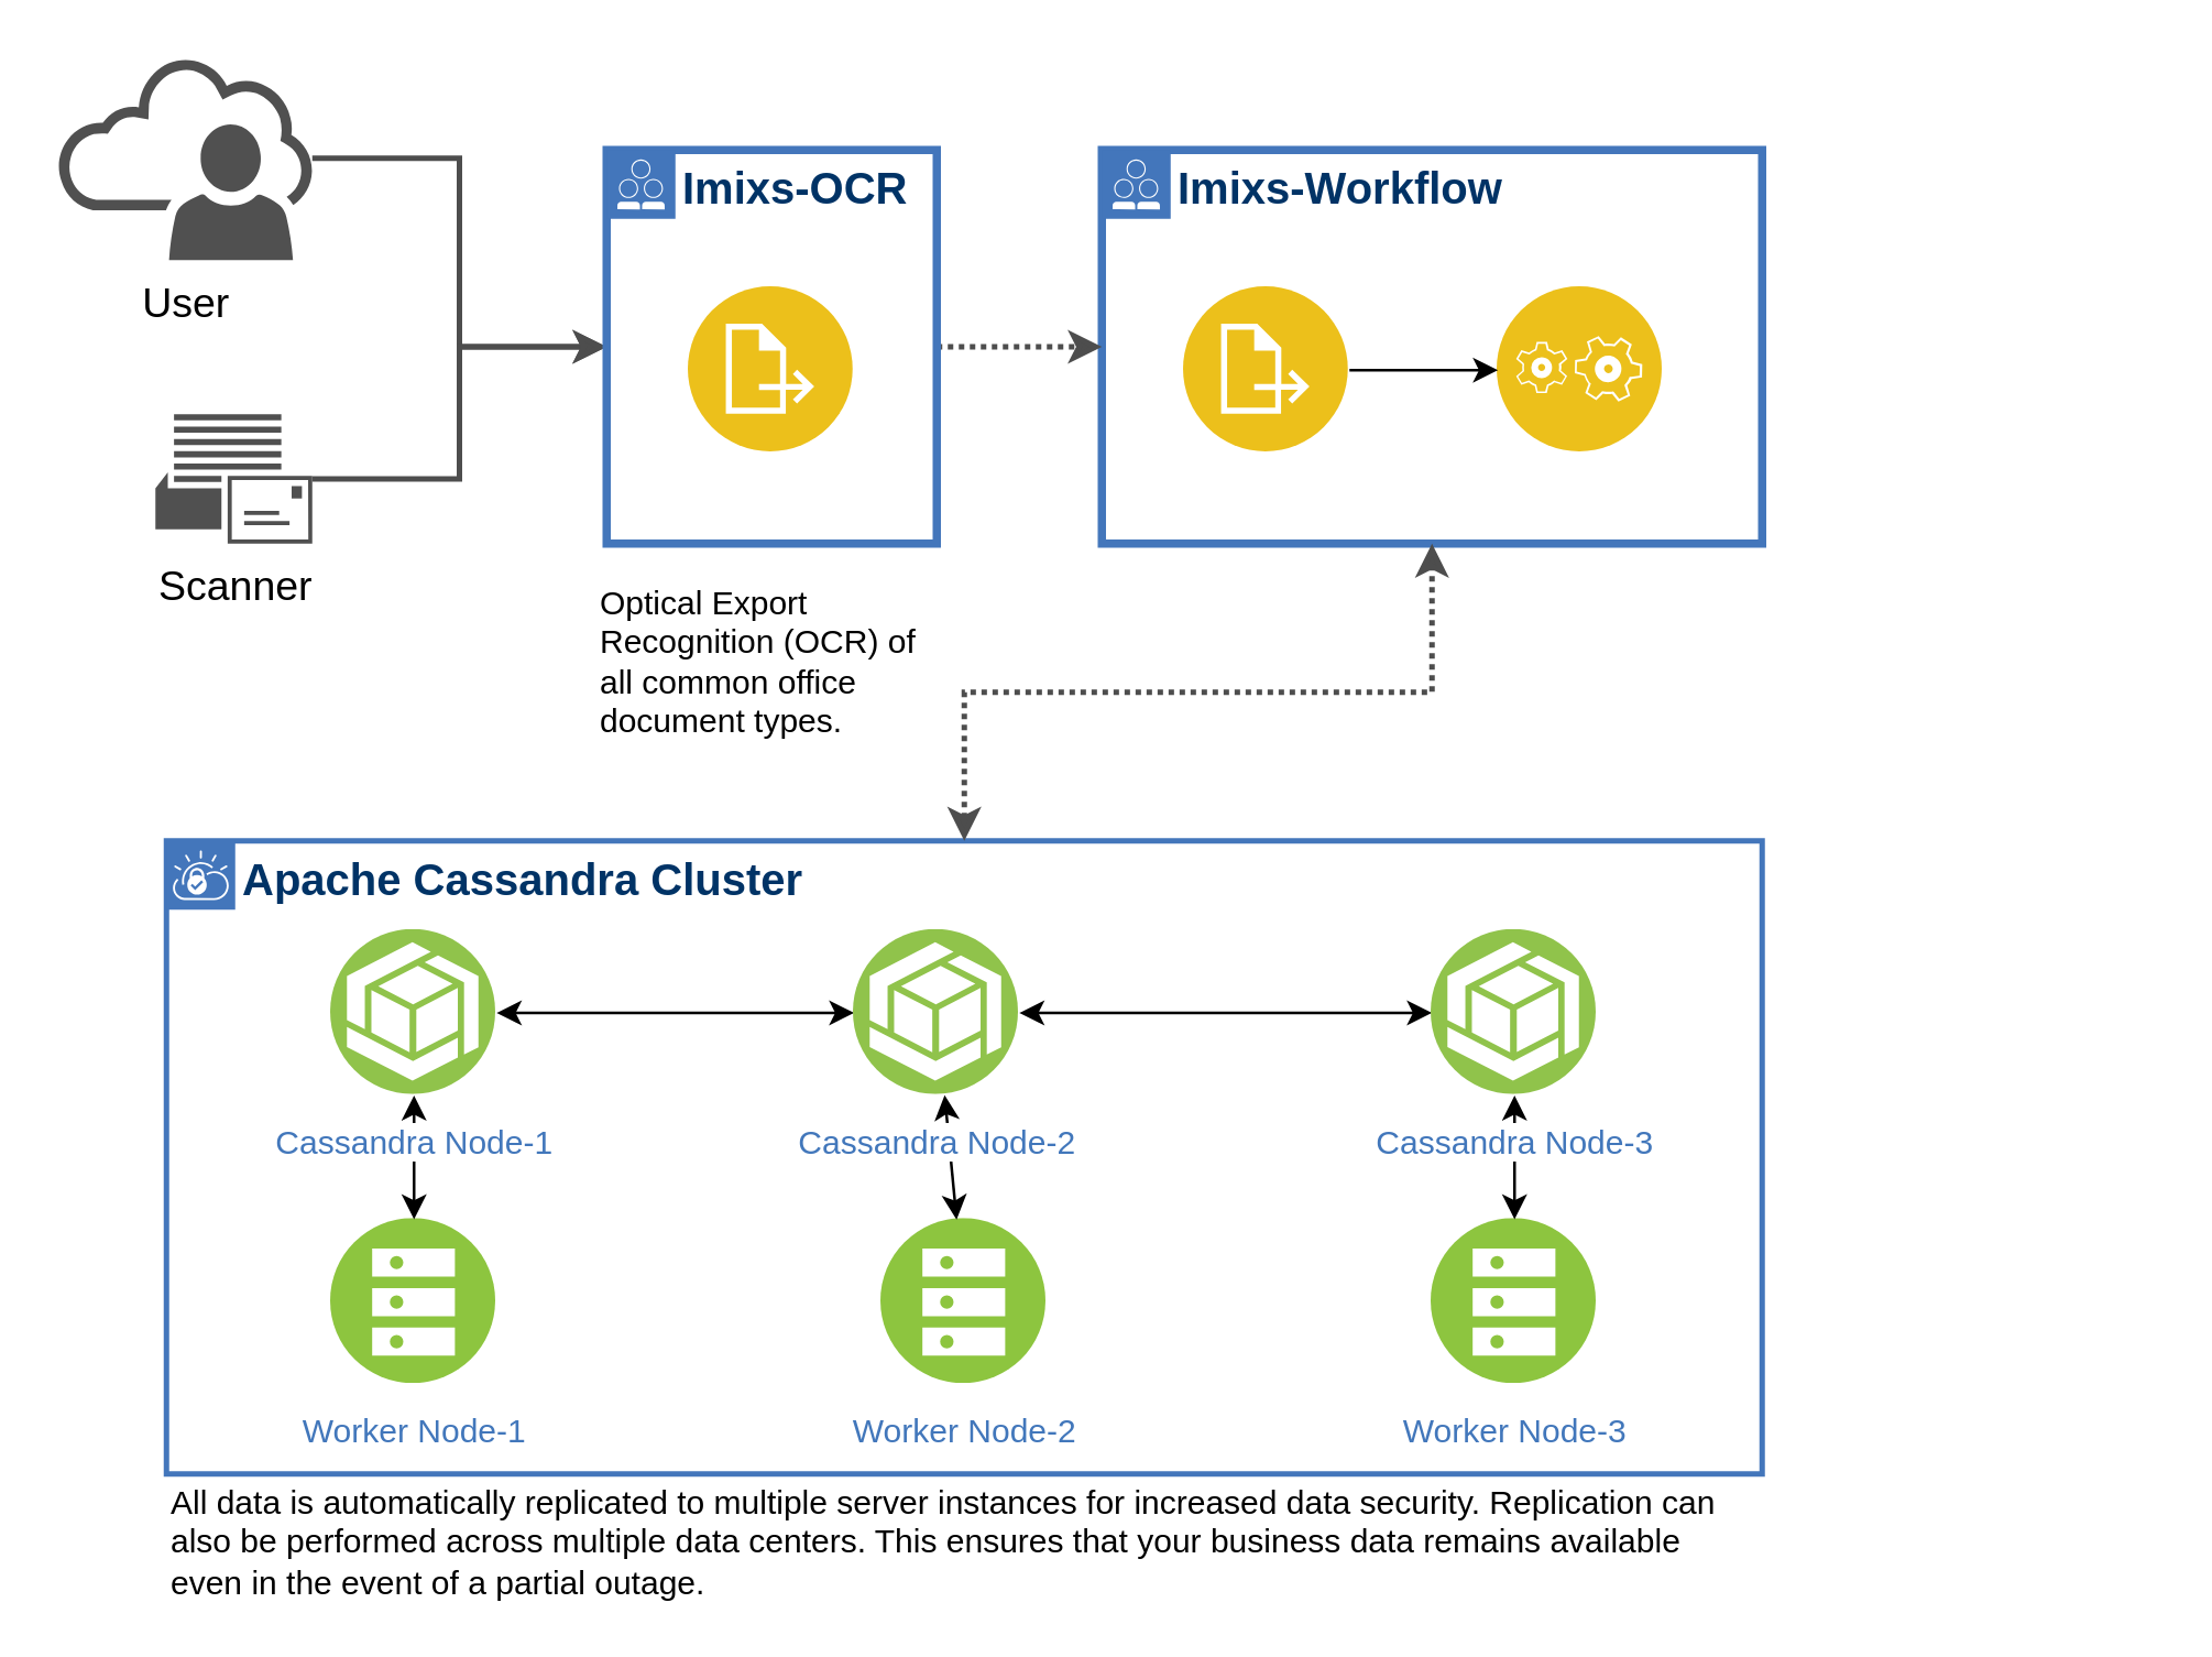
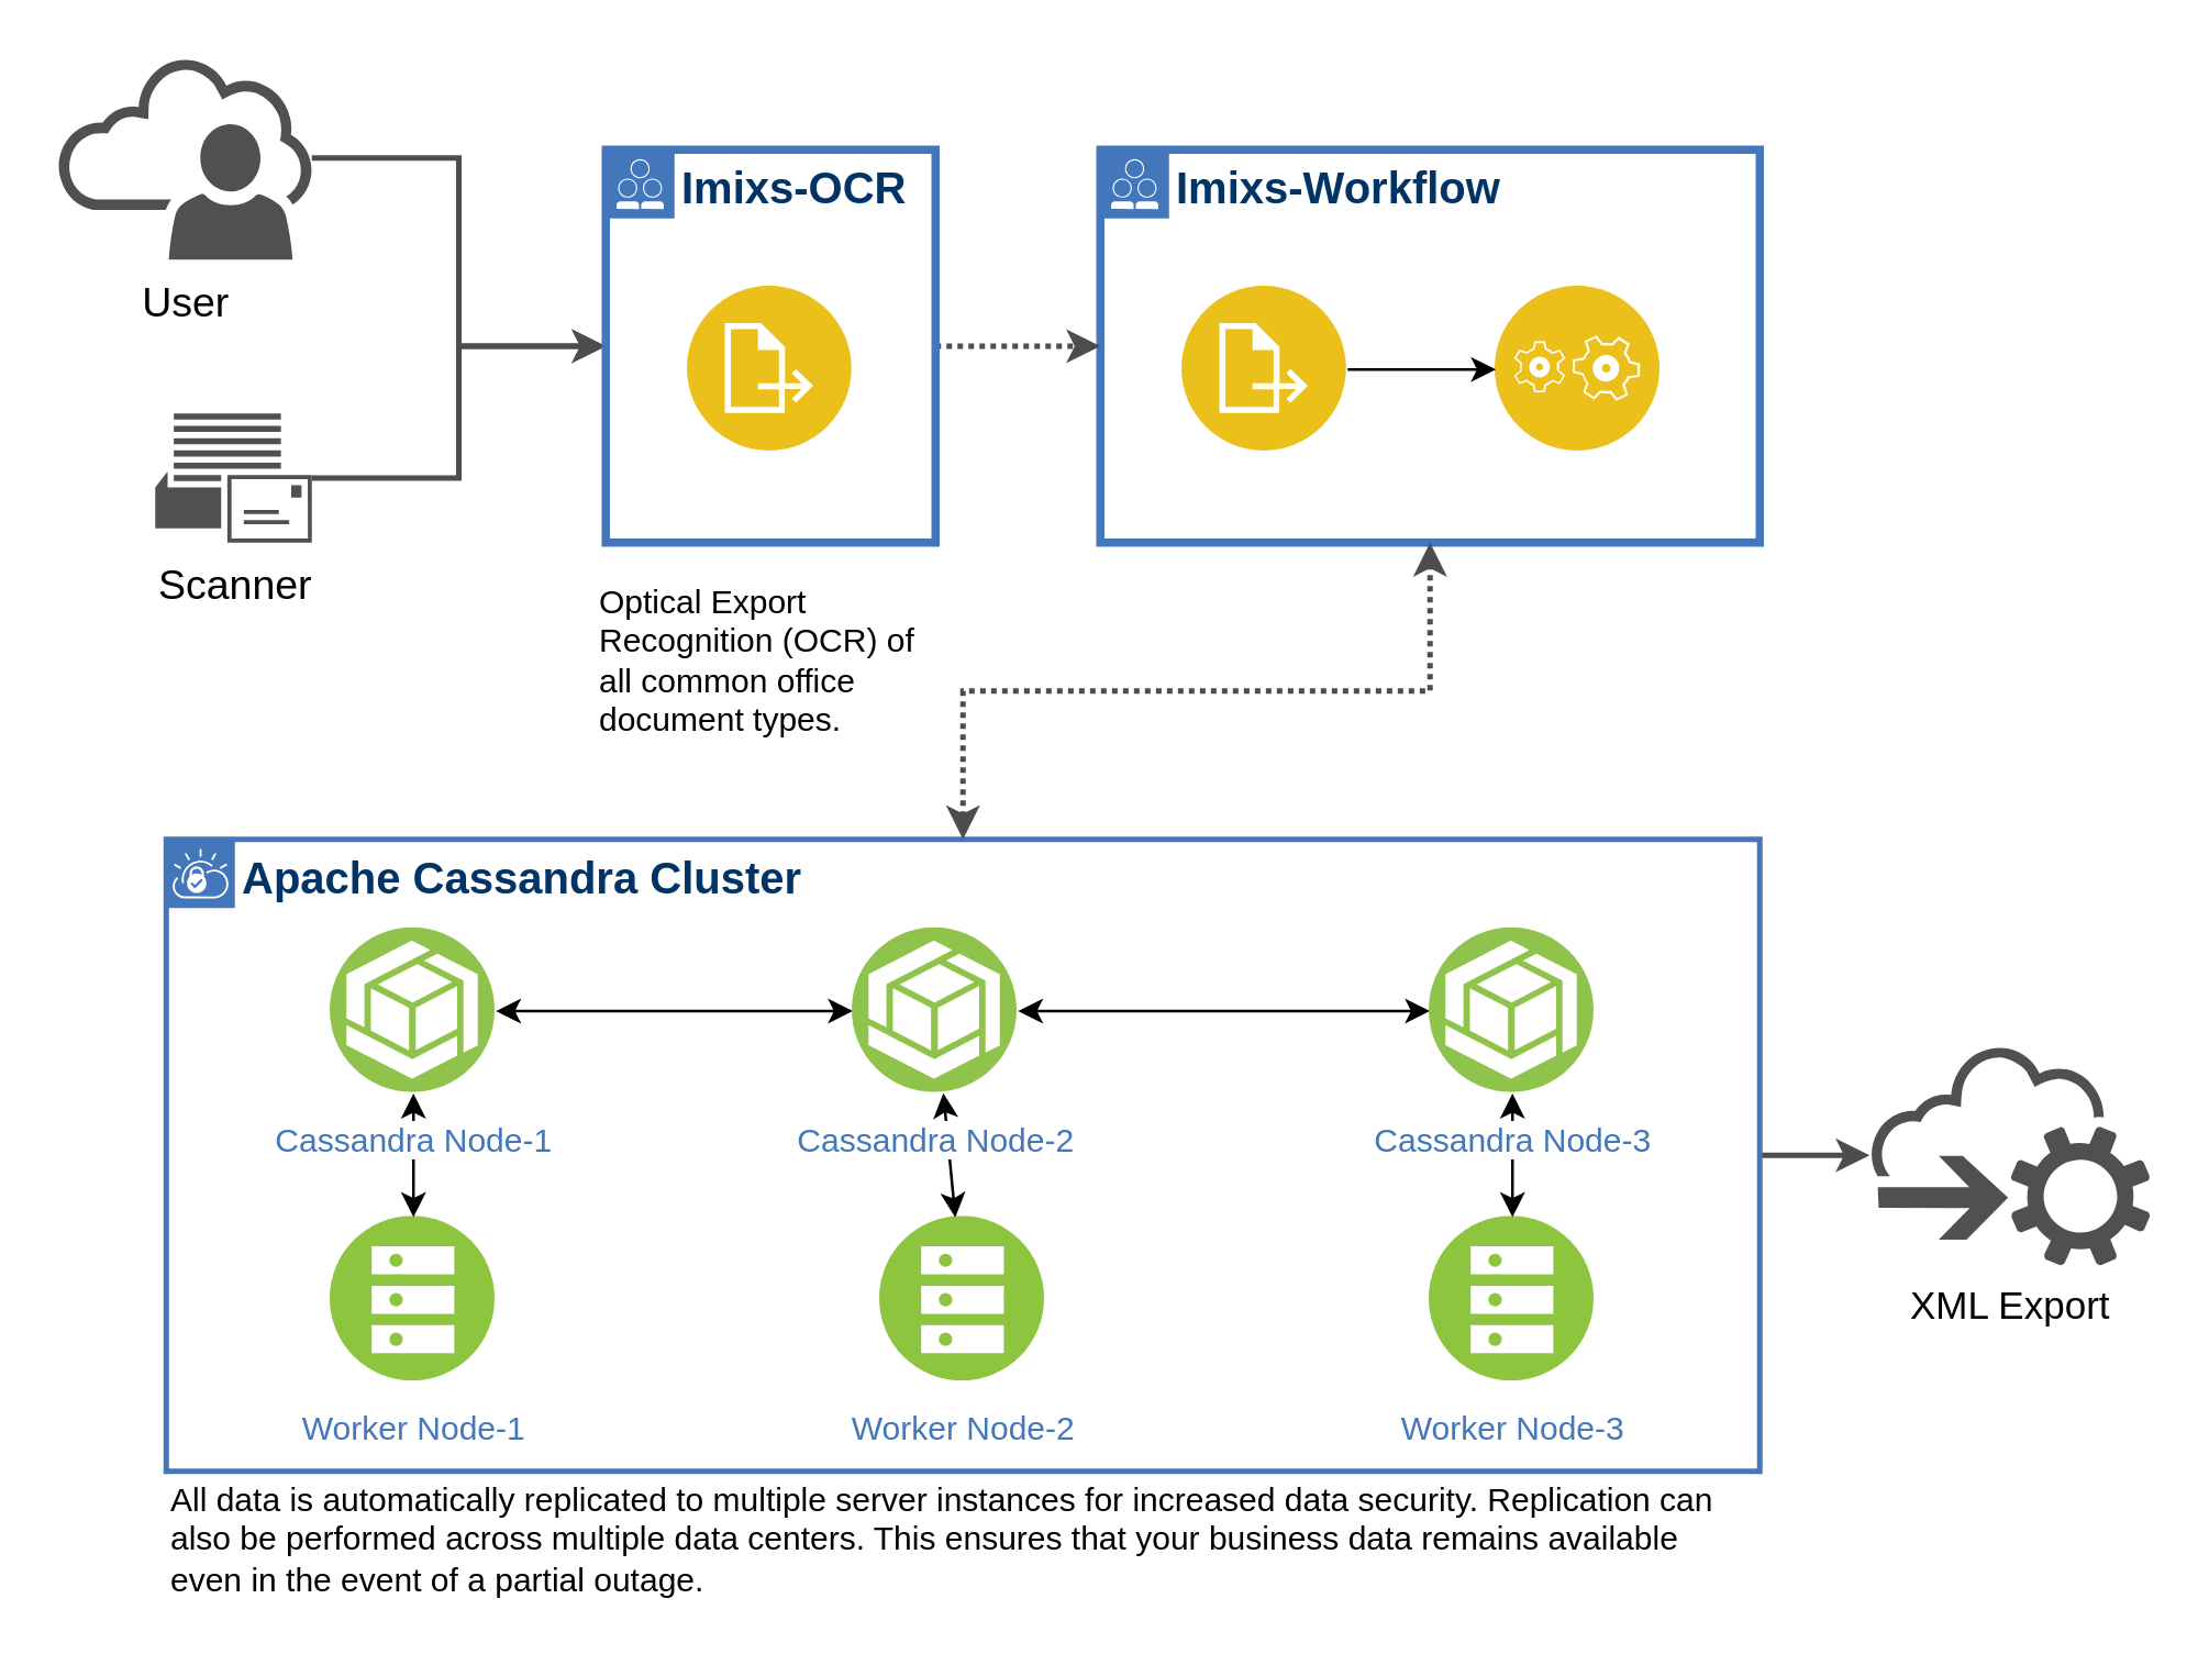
+ <mxCell id="6" style="edgeStyle=orthogonalEdgeStyle;rounded=0;orthogonalLoop=1;jettySize=auto;html=1;strokeColor=#4D4D4D;strokeWidth=2;fontSize=14;fontColor=#000000;" edge="1" parent="1" source="7" target="27"><mxGeometry relative="1" as="geometry" /></mxCell>
+ <mxCell id="27" value="XML Export" style="pointerEvents=1;shadow=0;dashed=0;html=1;strokeColor=none;fillColor=#505050;labelPosition=center;verticalLabelPosition=bottom;outlineConnect=0;verticalAlign=top;align=center;shape=mxgraph.office.clouds.cloud_service_request;fontSize=14;" vertex="1" parent="1"><mxGeometry x="680" y="380" width="102" height="80" as="geometry" /></mxCell>
